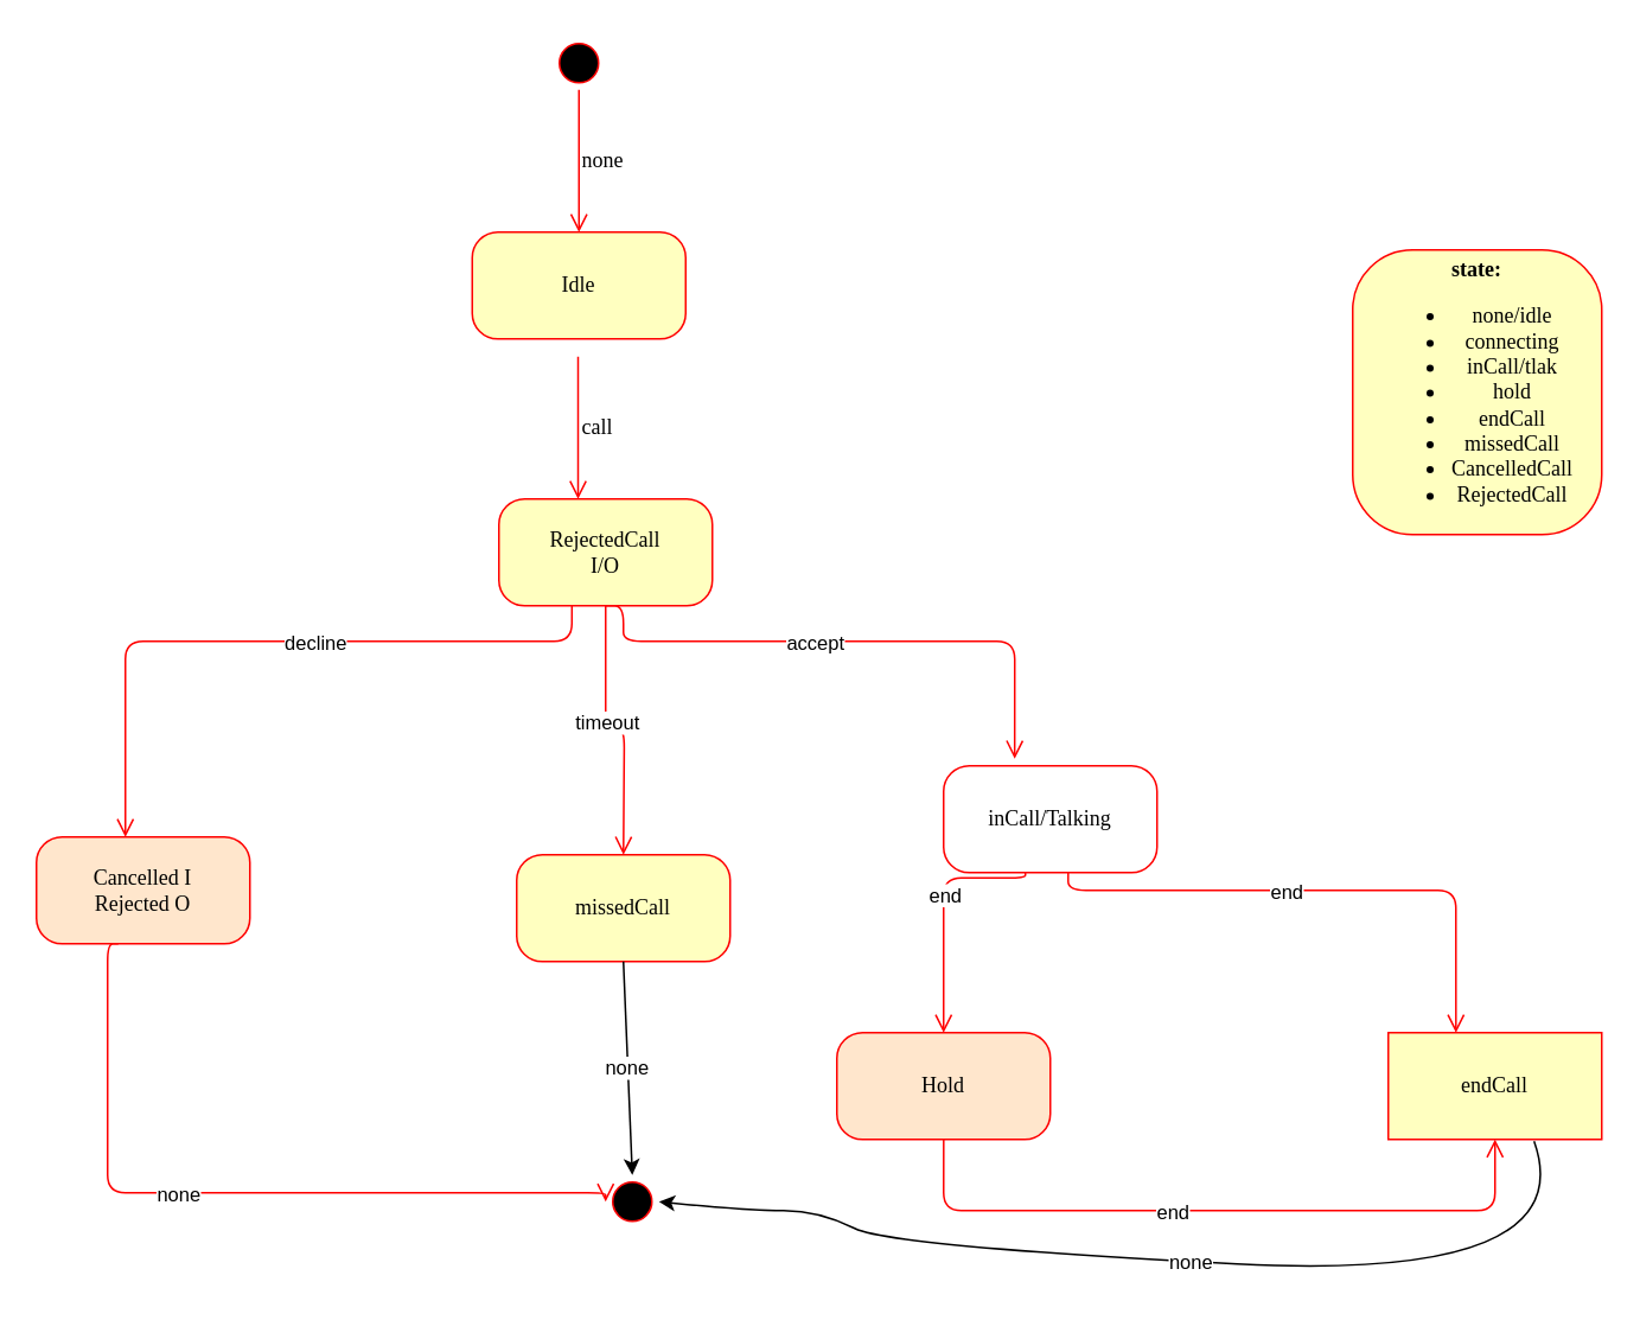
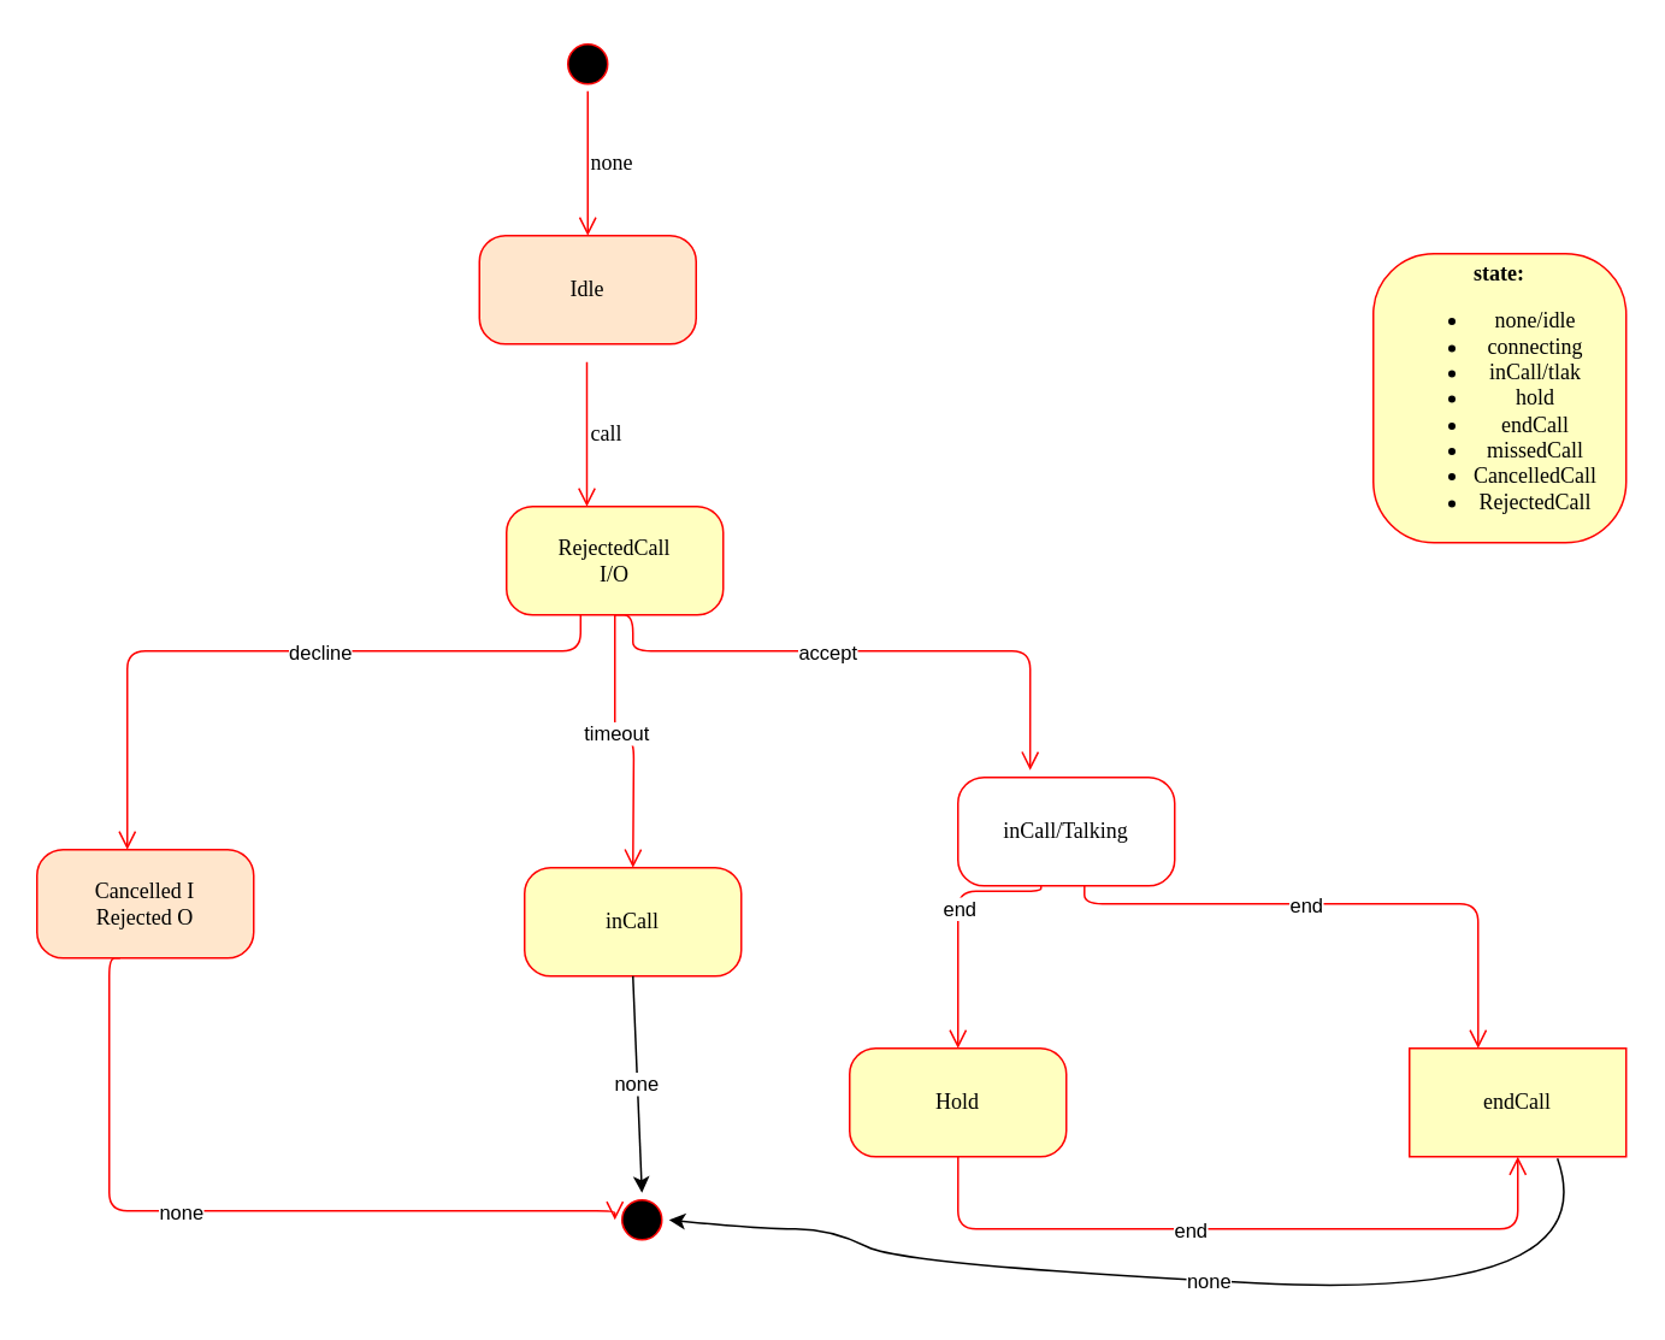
- <mxCell id="3" value="Idle" style="rounded=1;whiteSpace=wrap;html=1;arcSize=24;fillColor=#ffffc0;strokeColor=#ff0000;shadow=0;comic=0;labelBackgroundColor=none;fontFamily=Verdana;fontSize=12;fontColor=#000000;align=center;" parent="1" vertex="1"><mxGeometry x="265" y="130" width="120" height="60" as="geometry" /></mxCell>
+ <mxCell id="3" value="Idle" style="rounded=1;whiteSpace=wrap;html=1;arcSize=24;fillColor=#ffe6cc;strokeColor=#ff0000;shadow=0;comic=0;labelBackgroundColor=none;fontFamily=Verdana;fontSize=12;fontColor=#000000;align=center;" parent="1" vertex="1"><mxGeometry x="265" y="130" width="120" height="60" as="geometry" /></mxCell>
- <mxCell id="20" value="missedCall" style="rounded=1;whiteSpace=wrap;html=1;arcSize=24;fillColor=#ffffc0;strokeColor=#ff0000;shadow=0;comic=0;labelBackgroundColor=none;fontFamily=Verdana;fontSize=12;fontColor=#000000;align=center;" vertex="1" parent="1"><mxGeometry x="290" y="480" width="120" height="60" as="geometry" /></mxCell>
+ <mxCell id="20" value="inCall" style="rounded=1;whiteSpace=wrap;html=1;arcSize=24;fillColor=#ffffc0;strokeColor=#ff0000;shadow=0;comic=0;labelBackgroundColor=none;fontFamily=Verdana;fontSize=12;fontColor=#000000;align=center;" vertex="1" parent="1"><mxGeometry x="290" y="480" width="120" height="60" as="geometry" /></mxCell>
- <mxCell id="14" value="Hold&lt;br&gt;" style="rounded=1;whiteSpace=wrap;html=1;arcSize=24;fillColor=#ffe6cc;strokeColor=#ff0000;shadow=0;comic=0;labelBackgroundColor=none;fontFamily=Verdana;fontSize=12;fontColor=#000000;align=center;" vertex="1" parent="1"><mxGeometry x="470" y="580" width="120" height="60" as="geometry" /></mxCell>
+ <mxCell id="14" value="Hold&lt;br&gt;" style="rounded=1;whiteSpace=wrap;html=1;arcSize=24;fillColor=#ffffc0;strokeColor=#ff0000;shadow=0;comic=0;labelBackgroundColor=none;fontFamily=Verdana;fontSize=12;fontColor=#000000;align=center;" vertex="1" parent="1"><mxGeometry x="470" y="580" width="120" height="60" as="geometry" /></mxCell>
